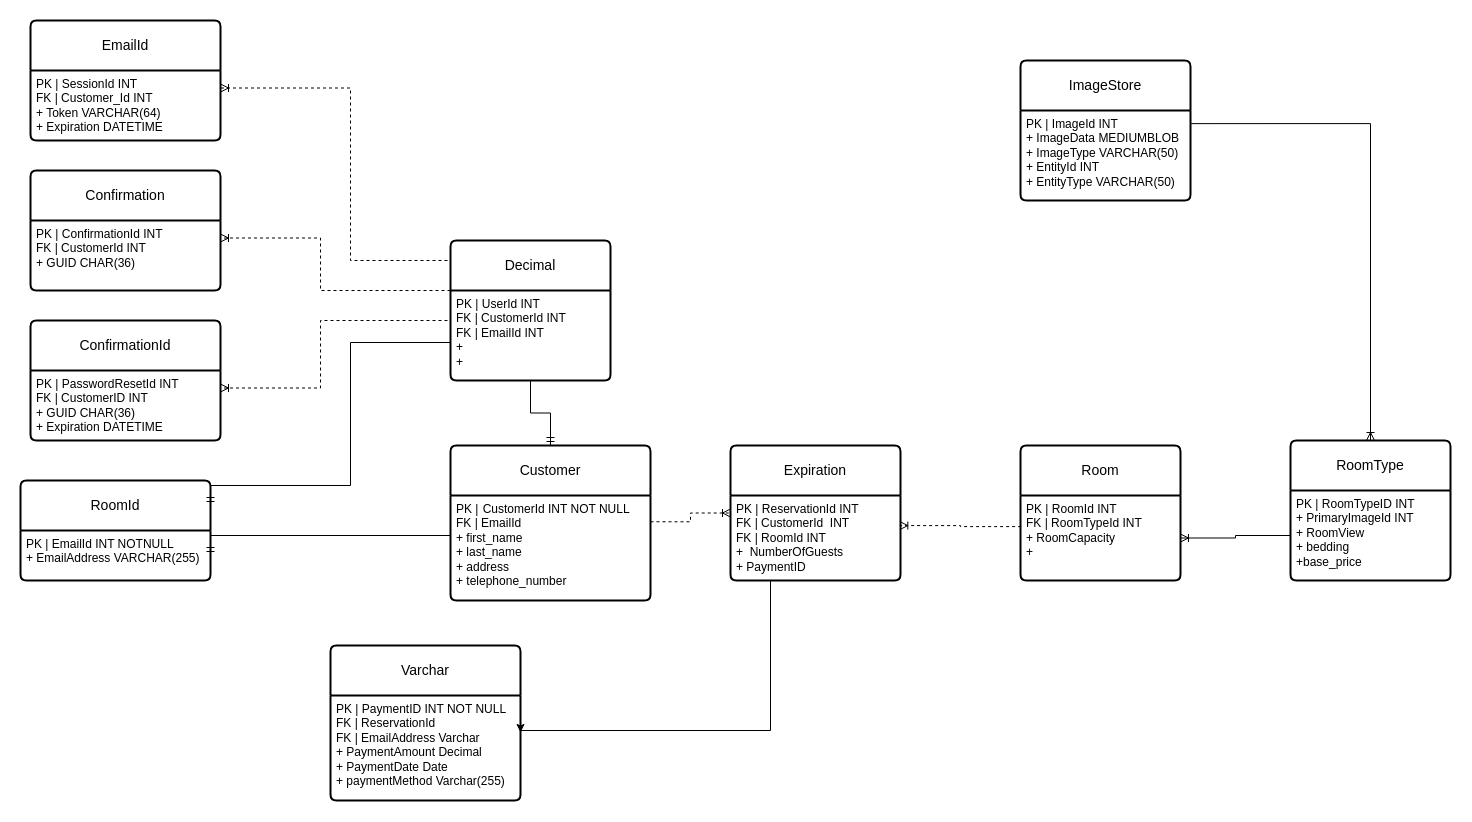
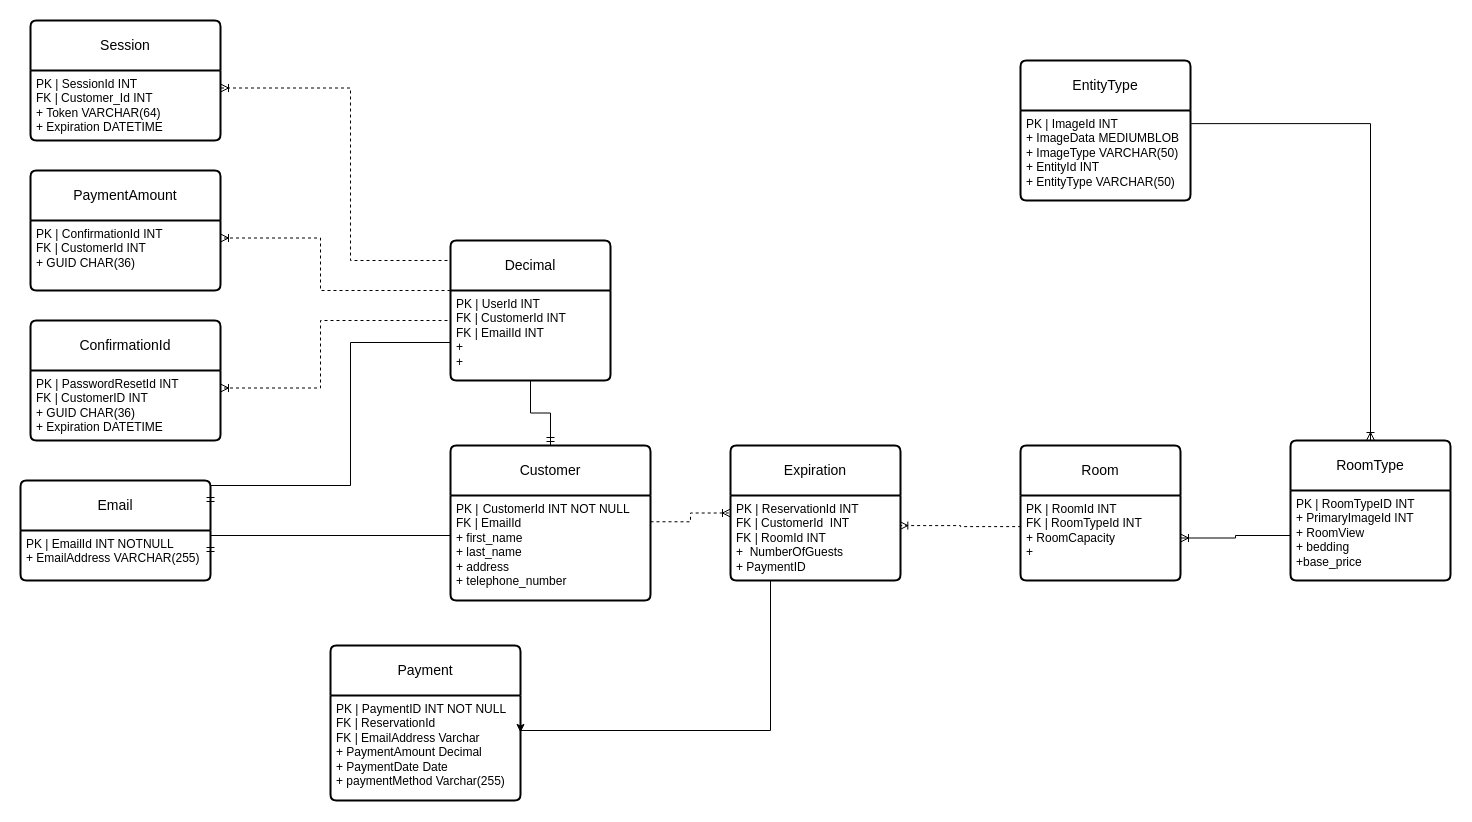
- <mxCell id="8" value="EmailId" style="swimlane;childLayout=stackLayout;horizontal=1;startSize=50;horizontalStack=0;rounded=1;fontSize=14;fontStyle=0;strokeWidth=2;resizeParent=0;resizeLast=1;shadow=0;dashed=0;align=center;arcSize=4;whiteSpace=wrap;html=1;" parent="1" vertex="1"><mxGeometry x="30" y="20" width="190" height="120" as="geometry" /></mxCell>
+ <mxCell id="8" value="Session" style="swimlane;childLayout=stackLayout;horizontal=1;startSize=50;horizontalStack=0;rounded=1;fontSize=14;fontStyle=0;strokeWidth=2;resizeParent=0;resizeLast=1;shadow=0;dashed=0;align=center;arcSize=4;whiteSpace=wrap;html=1;" parent="1" vertex="1"><mxGeometry x="30" y="20" width="190" height="120" as="geometry" /></mxCell>
- <mxCell id="18" value="ImageStore" style="swimlane;childLayout=stackLayout;horizontal=1;startSize=50;horizontalStack=0;rounded=1;fontSize=14;fontStyle=0;strokeWidth=2;resizeParent=0;resizeLast=1;shadow=0;dashed=0;align=center;arcSize=4;whiteSpace=wrap;html=1;" parent="1" vertex="1"><mxGeometry x="1020" y="60" width="170" height="140" as="geometry" /></mxCell>
+ <mxCell id="18" value="EntityType" style="swimlane;childLayout=stackLayout;horizontal=1;startSize=50;horizontalStack=0;rounded=1;fontSize=14;fontStyle=0;strokeWidth=2;resizeParent=0;resizeLast=1;shadow=0;dashed=0;align=center;arcSize=4;whiteSpace=wrap;html=1;" parent="1" vertex="1"><mxGeometry x="1020" y="60" width="170" height="140" as="geometry" /></mxCell>
- <mxCell id="10" value="Confirmation" style="swimlane;childLayout=stackLayout;horizontal=1;startSize=50;horizontalStack=0;rounded=1;fontSize=14;fontStyle=0;strokeWidth=2;resizeParent=0;resizeLast=1;shadow=0;dashed=0;align=center;arcSize=4;whiteSpace=wrap;html=1;" parent="1" vertex="1"><mxGeometry x="30" y="170" width="190" height="120" as="geometry" /></mxCell>
+ <mxCell id="10" value="PaymentAmount" style="swimlane;childLayout=stackLayout;horizontal=1;startSize=50;horizontalStack=0;rounded=1;fontSize=14;fontStyle=0;strokeWidth=2;resizeParent=0;resizeLast=1;shadow=0;dashed=0;align=center;arcSize=4;whiteSpace=wrap;html=1;" parent="1" vertex="1"><mxGeometry x="30" y="170" width="190" height="120" as="geometry" /></mxCell>
- <mxCell id="26" value="RoomId" style="swimlane;childLayout=stackLayout;horizontal=1;startSize=50;horizontalStack=0;rounded=1;fontSize=14;fontStyle=0;strokeWidth=2;resizeParent=0;resizeLast=1;shadow=0;dashed=0;align=center;arcSize=4;whiteSpace=wrap;html=1;" parent="1" vertex="1"><mxGeometry x="20" y="480" width="190" height="100" as="geometry" /></mxCell>
+ <mxCell id="26" value="Email" style="swimlane;childLayout=stackLayout;horizontal=1;startSize=50;horizontalStack=0;rounded=1;fontSize=14;fontStyle=0;strokeWidth=2;resizeParent=0;resizeLast=1;shadow=0;dashed=0;align=center;arcSize=4;whiteSpace=wrap;html=1;" parent="1" vertex="1"><mxGeometry x="20" y="480" width="190" height="100" as="geometry" /></mxCell>
- <mxCell id="32" value="Varchar" style="swimlane;childLayout=stackLayout;horizontal=1;startSize=50;horizontalStack=0;rounded=1;fontSize=14;fontStyle=0;strokeWidth=2;resizeParent=0;resizeLast=1;shadow=0;dashed=0;align=center;arcSize=4;whiteSpace=wrap;html=1;" parent="1" vertex="1"><mxGeometry x="330" y="645" width="190" height="155" as="geometry" /></mxCell>
+ <mxCell id="32" value="Payment" style="swimlane;childLayout=stackLayout;horizontal=1;startSize=50;horizontalStack=0;rounded=1;fontSize=14;fontStyle=0;strokeWidth=2;resizeParent=0;resizeLast=1;shadow=0;dashed=0;align=center;arcSize=4;whiteSpace=wrap;html=1;" parent="1" vertex="1"><mxGeometry x="330" y="645" width="190" height="155" as="geometry" /></mxCell>
